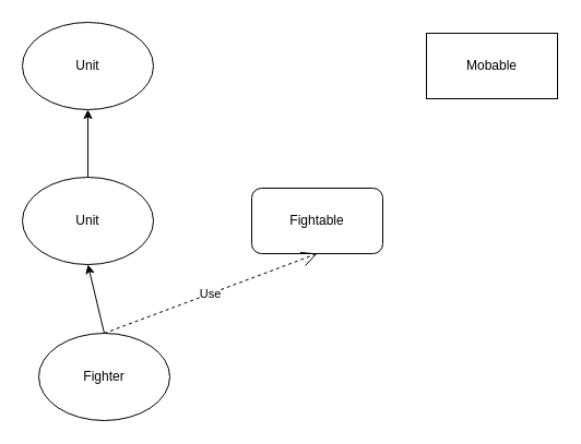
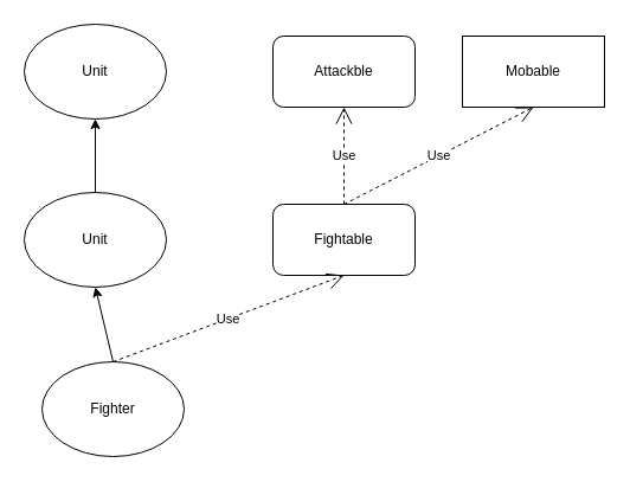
+ <mxCell id="7" value="Attackble" style="rounded=1;whiteSpace=wrap;html=1;" vertex="1" parent="1"><mxGeometry x="230" y="30" width="120" height="60" as="geometry" /></mxCell>
+ <mxCell id="9" value="Use" style="endArrow=open;endSize=12;dashed=1;html=1;rounded=0;entryX=0.5;entryY=1;entryDx=0;entryDy=0;exitX=0.5;exitY=0;exitDx=0;exitDy=0;" edge="1" parent="1" source="5" target="7"><mxGeometry width="160" relative="1" as="geometry"><mxPoint x="120" y="188" as="sourcePoint" /><mxPoint x="330" y="90" as="targetPoint" /></mxGeometry></mxCell>
+ <mxCell id="10" value="Use" style="endArrow=open;endSize=12;dashed=1;html=1;rounded=0;entryX=0.5;entryY=1;entryDx=0;entryDy=0;exitX=0.5;exitY=0;exitDx=0;exitDy=0;" edge="1" parent="1" source="5" target="8"><mxGeometry width="160" relative="1" as="geometry"><mxPoint x="280" y="308" as="sourcePoint" /><mxPoint x="490" y="210" as="targetPoint" /></mxGeometry></mxCell>
